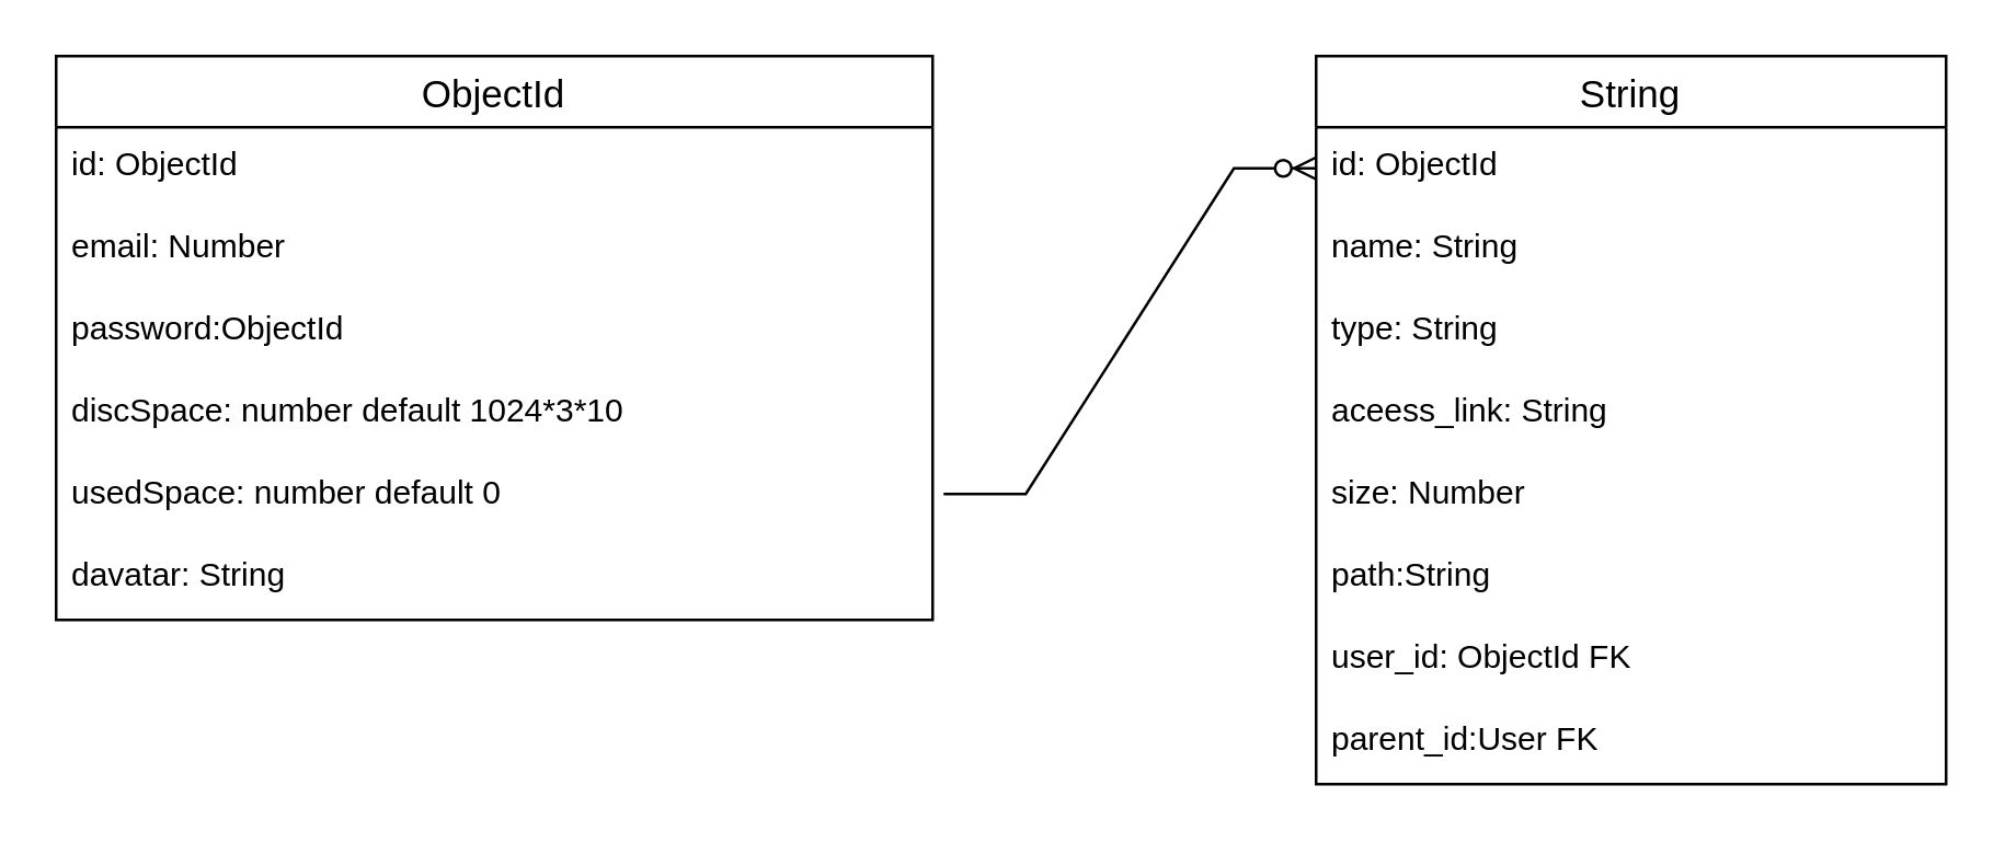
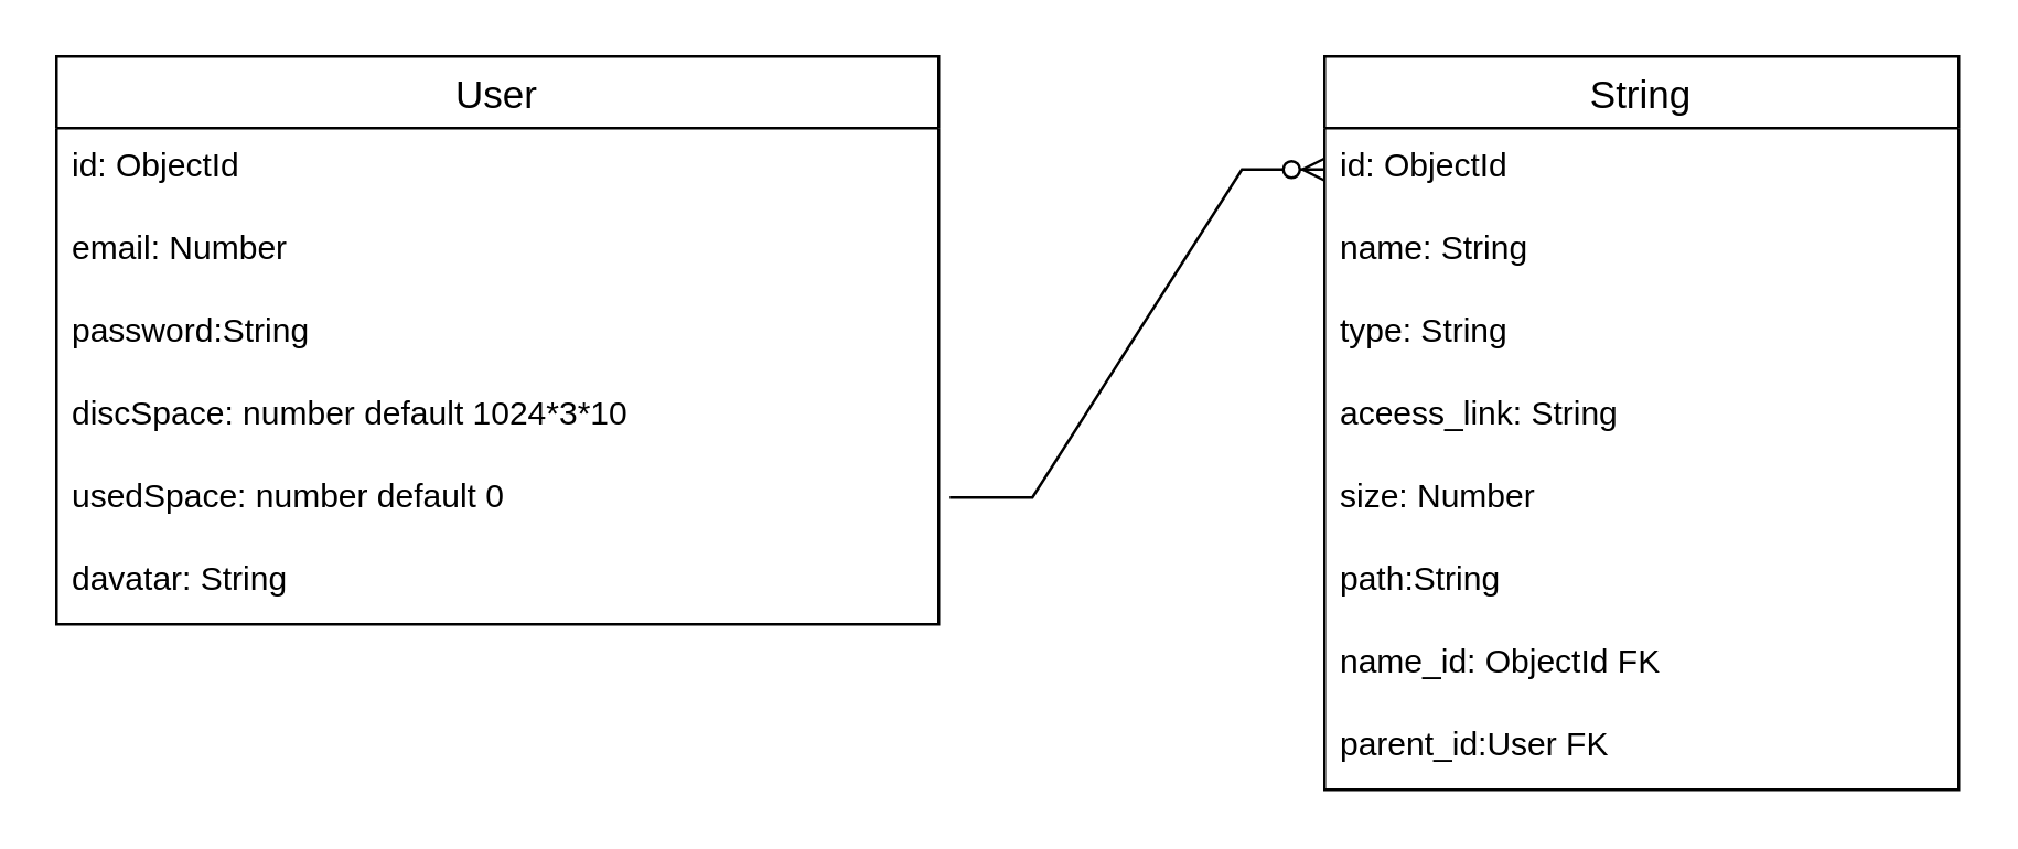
- <mxCell id="2" value="ObjectId" style="swimlane;fontStyle=0;childLayout=stackLayout;horizontal=1;startSize=26;horizontalStack=0;resizeParent=1;resizeParentMax=0;resizeLast=0;collapsible=1;marginBottom=0;align=center;fontSize=14;" parent="1" vertex="1"><mxGeometry x="20" y="20" width="320" height="206" as="geometry" /></mxCell>
+ <mxCell id="2" value="User" style="swimlane;fontStyle=0;childLayout=stackLayout;horizontal=1;startSize=26;horizontalStack=0;resizeParent=1;resizeParentMax=0;resizeLast=0;collapsible=1;marginBottom=0;align=center;fontSize=14;" parent="1" vertex="1"><mxGeometry x="20" y="20" width="320" height="206" as="geometry" /></mxCell>
- <mxCell id="5" value="password:ObjectId" style="text;strokeColor=none;fillColor=none;spacingLeft=4;spacingRight=4;overflow=hidden;rotatable=0;points=[[0,0.5],[1,0.5]];portConstraint=eastwest;fontSize=12;" parent="2" vertex="1"><mxGeometry y="86" width="320" height="30" as="geometry" /></mxCell>
+ <mxCell id="5" value="password:String" style="text;strokeColor=none;fillColor=none;spacingLeft=4;spacingRight=4;overflow=hidden;rotatable=0;points=[[0,0.5],[1,0.5]];portConstraint=eastwest;fontSize=12;" parent="2" vertex="1"><mxGeometry y="86" width="320" height="30" as="geometry" /></mxCell>
- <mxCell id="16" value="user_id: ObjectId FK" style="text;strokeColor=none;fillColor=none;spacingLeft=4;spacingRight=4;overflow=hidden;rotatable=0;points=[[0,0.5],[1,0.5]];portConstraint=eastwest;fontSize=12;" parent="9" vertex="1"><mxGeometry y="206" width="230" height="30" as="geometry" /></mxCell>
+ <mxCell id="16" value="name_id: ObjectId FK" style="text;strokeColor=none;fillColor=none;spacingLeft=4;spacingRight=4;overflow=hidden;rotatable=0;points=[[0,0.5],[1,0.5]];portConstraint=eastwest;fontSize=12;" parent="9" vertex="1"><mxGeometry y="206" width="230" height="30" as="geometry" /></mxCell>
